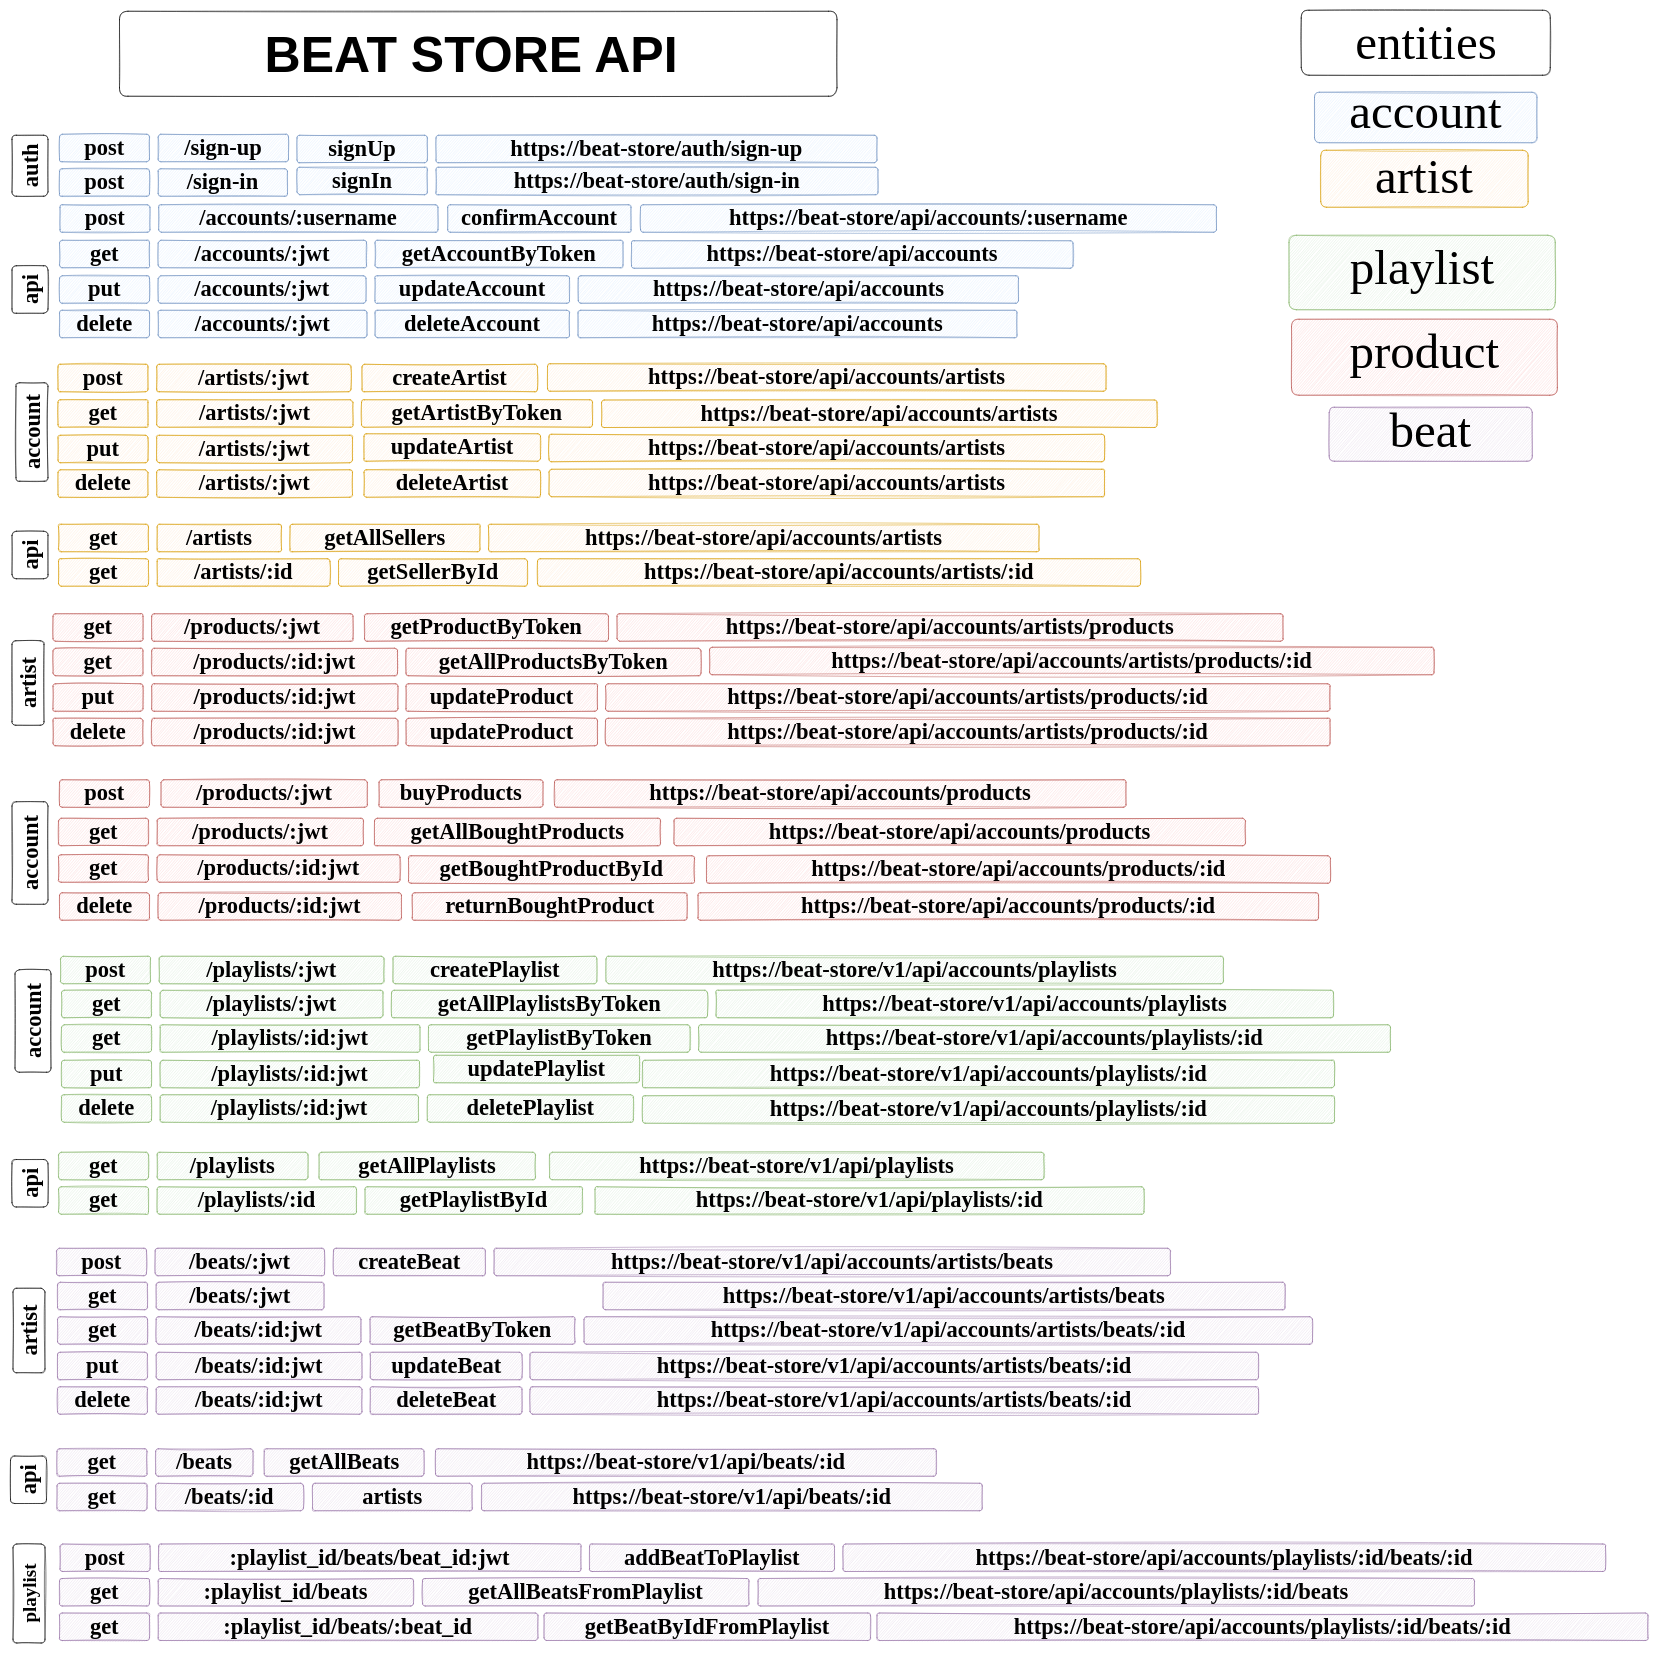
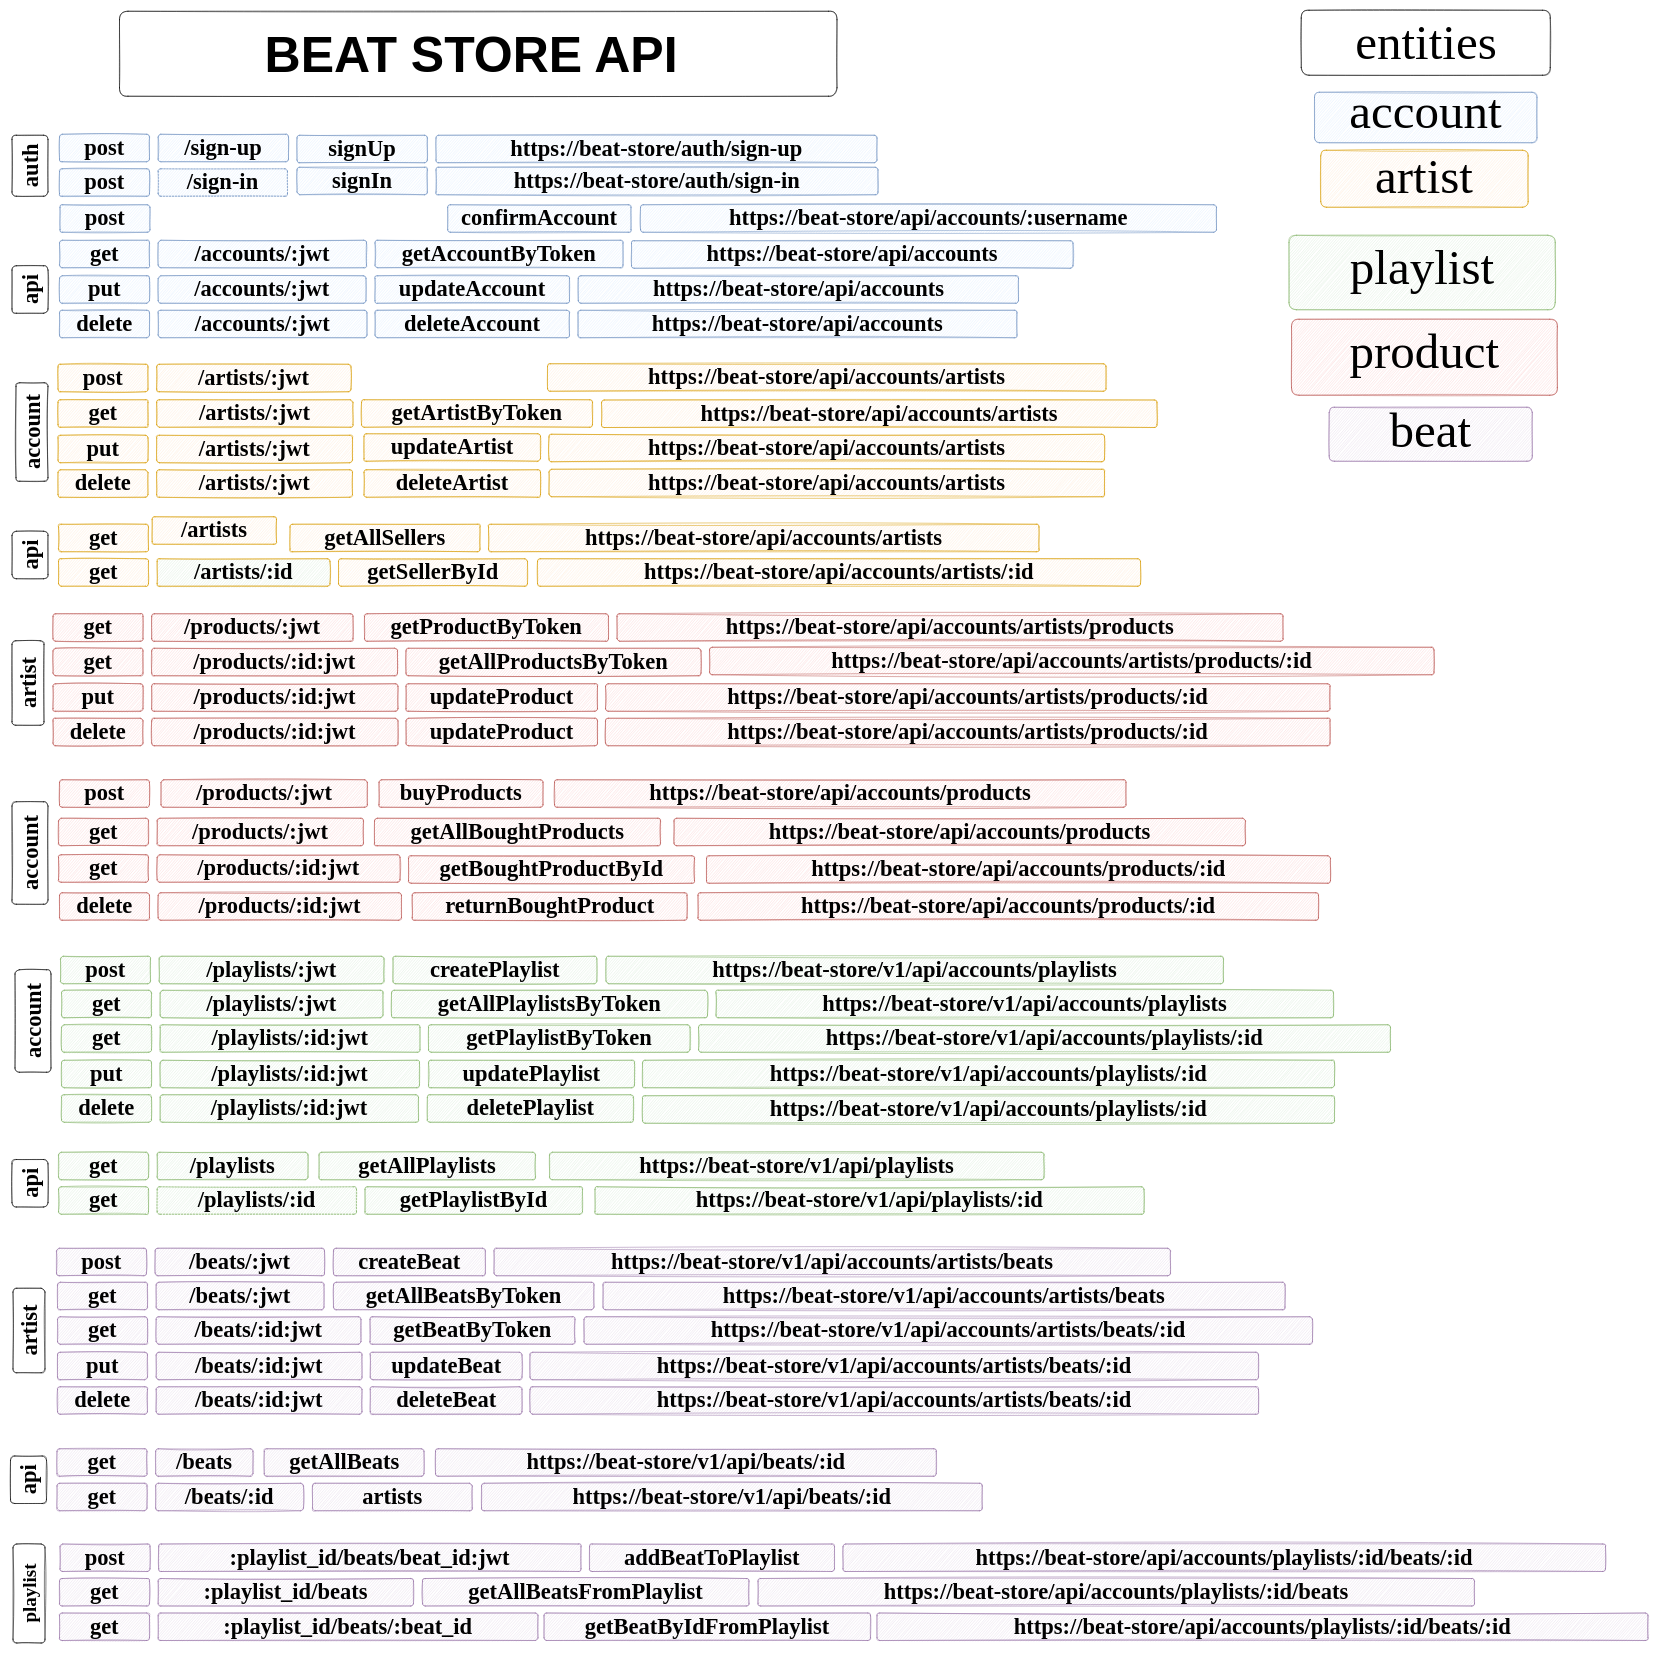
- <mxCell id="10" value="/sign-in" style="rounded=1;arcSize=10;whiteSpace=wrap;html=1;align=center;sketch=1;fillColor=#dae8fc;strokeColor=#6c8ebf;fontFamily=Space Mono;fontSource=https%3A%2F%2Ffonts.googleapis.com%2Fcss%3Ffamily%3DSpace%2BMono;fontSize=45;verticalAlign=bottom;fontStyle=1" parent="1" vertex="1"><mxGeometry x="315.3" y="337" width="258.7" height="55" as="geometry" /></mxCell>
+ <mxCell id="10" value="/sign-in" style="rounded=1;arcSize=10;whiteSpace=wrap;html=1;align=center;sketch=1;fillColor=#dae8fc;strokeColor=#6c8ebf;fontFamily=Space Mono;fontSource=https%3A%2F%2Ffonts.googleapis.com%2Fcss%3Ffamily%3DSpace%2BMono;fontSize=45;verticalAlign=bottom;fontStyle=1;dashed=1;" parent="1" vertex="1"><mxGeometry x="315.3" y="337" width="258.7" height="55" as="geometry" /></mxCell>
- <mxCell id="165" value="/accounts/:username" style="rounded=1;arcSize=10;whiteSpace=wrap;html=1;align=center;sketch=1;fillColor=#dae8fc;strokeColor=#6c8ebf;fontFamily=Space Mono;fontSource=https%3A%2F%2Ffonts.googleapis.com%2Fcss%3Ffamily%3DSpace%2BMono;fontSize=45;verticalAlign=bottom;fontStyle=1" vertex="1" parent="1"><mxGeometry x="316.3" y="409" width="558.7" height="55" as="geometry" /></mxCell>
- <mxCell id="93" value="createArtist" style="rounded=1;arcSize=10;whiteSpace=wrap;html=1;align=center;sketch=1;fillColor=#ffe6cc;strokeColor=#d79b00;fontFamily=Space Mono;fontSource=https%3A%2F%2Ffonts.googleapis.com%2Fcss%3Ffamily%3DSpace%2BMono;fontSize=45;verticalAlign=bottom;fontStyle=1" parent="1" vertex="1"><mxGeometry x="723" y="728" width="351" height="55" as="geometry" /></mxCell>
- <mxCell id="56" value="/artists" style="rounded=1;arcSize=10;whiteSpace=wrap;html=1;align=center;sketch=1;fillColor=#ffe6cc;strokeColor=#d79b00;fontFamily=Space Mono;fontSource=https%3A%2F%2Ffonts.googleapis.com%2Fcss%3Ffamily%3DSpace%2BMono;fontSize=45;verticalAlign=bottom;fontStyle=1" parent="1" vertex="1"><mxGeometry x="313.3" y="1048" width="248.7" height="55" as="geometry" /></mxCell>
+ <mxCell id="56" value="/artists" style="rounded=1;arcSize=10;whiteSpace=wrap;html=1;align=center;sketch=1;fillColor=#ffe6cc;strokeColor=#d79b00;fontFamily=Space Mono;fontSource=https%3A%2F%2Ffonts.googleapis.com%2Fcss%3Ffamily%3DSpace%2BMono;fontSize=45;verticalAlign=bottom;fontStyle=1" parent="1" vertex="1"><mxGeometry x="303.3" y="1033" width="248.7" height="55" as="geometry" /></mxCell>
- <mxCell id="58" value="/artists/:id" style="rounded=1;arcSize=10;whiteSpace=wrap;html=1;align=center;sketch=1;fillColor=#ffe6cc;strokeColor=#d79b00;fontFamily=Space Mono;fontSource=https%3A%2F%2Ffonts.googleapis.com%2Fcss%3Ffamily%3DSpace%2BMono;fontSize=45;verticalAlign=bottom;fontStyle=1" parent="1" vertex="1"><mxGeometry x="313.3" y="1117" width="345.7" height="55" as="geometry" /></mxCell>
+ <mxCell id="58" value="/artists/:id" style="rounded=1;arcSize=10;whiteSpace=wrap;html=1;align=center;sketch=1;fillColor=#d5e8d4;strokeColor=#d79b00;fontFamily=Space Mono;fontSource=https%3A%2F%2Ffonts.googleapis.com%2Fcss%3Ffamily%3DSpace%2BMono;fontSize=45;verticalAlign=bottom;fontStyle=1;" parent="1" vertex="1"><mxGeometry x="313.3" y="1117" width="345.7" height="55" as="geometry" /></mxCell>
- <mxCell id="112" value="updatePlaylist" style="rounded=1;arcSize=10;whiteSpace=wrap;html=1;align=center;sketch=1;fillColor=#d5e8d4;strokeColor=#82b366;fontFamily=Space Mono;fontSource=https%3A%2F%2Ffonts.googleapis.com%2Fcss%3Ffamily%3DSpace%2BMono;fontSize=45;verticalAlign=bottom;fontStyle=1" parent="1" vertex="1"><mxGeometry x="866" y="2110" width="412" height="55" as="geometry" /></mxCell>
+ <mxCell id="112" value="updatePlaylist" style="rounded=1;arcSize=10;whiteSpace=wrap;html=1;align=center;sketch=1;fillColor=#d5e8d4;strokeColor=#82b366;fontFamily=Space Mono;fontSource=https%3A%2F%2Ffonts.googleapis.com%2Fcss%3Ffamily%3DSpace%2BMono;fontSize=45;verticalAlign=bottom;fontStyle=1" parent="1" vertex="1"><mxGeometry x="856" y="2120" width="412" height="55" as="geometry" /></mxCell>
- <mxCell id="81" value="/playlists/:id" style="rounded=1;arcSize=10;whiteSpace=wrap;html=1;align=center;sketch=1;fillColor=#d5e8d4;strokeColor=#82b366;fontFamily=Space Mono;fontSource=https%3A%2F%2Ffonts.googleapis.com%2Fcss%3Ffamily%3DSpace%2BMono;fontSize=45;verticalAlign=bottom;fontStyle=1" parent="1" vertex="1"><mxGeometry x="313.3" y="2373" width="398.7" height="55" as="geometry" /></mxCell>
+ <mxCell id="81" value="/playlists/:id" style="rounded=1;arcSize=10;whiteSpace=wrap;html=1;align=center;sketch=1;fillColor=#d5e8d4;strokeColor=#82b366;fontFamily=Space Mono;fontSource=https%3A%2F%2Ffonts.googleapis.com%2Fcss%3Ffamily%3DSpace%2BMono;fontSize=45;verticalAlign=bottom;fontStyle=1;dashed=1;" parent="1" vertex="1"><mxGeometry x="313.3" y="2373" width="398.7" height="55" as="geometry" /></mxCell>
+ <mxCell id="117" value="getAllBeatsByToken" style="rounded=1;arcSize=10;whiteSpace=wrap;html=1;align=center;sketch=1;fillColor=#e1d5e7;strokeColor=#9673a6;fontFamily=Space Mono;fontSource=https%3A%2F%2Ffonts.googleapis.com%2Fcss%3Ffamily%3DSpace%2BMono;fontSize=45;verticalAlign=bottom;fontStyle=1" parent="1" vertex="1"><mxGeometry x="666" y="2564" width="521" height="55" as="geometry" /></mxCell>
